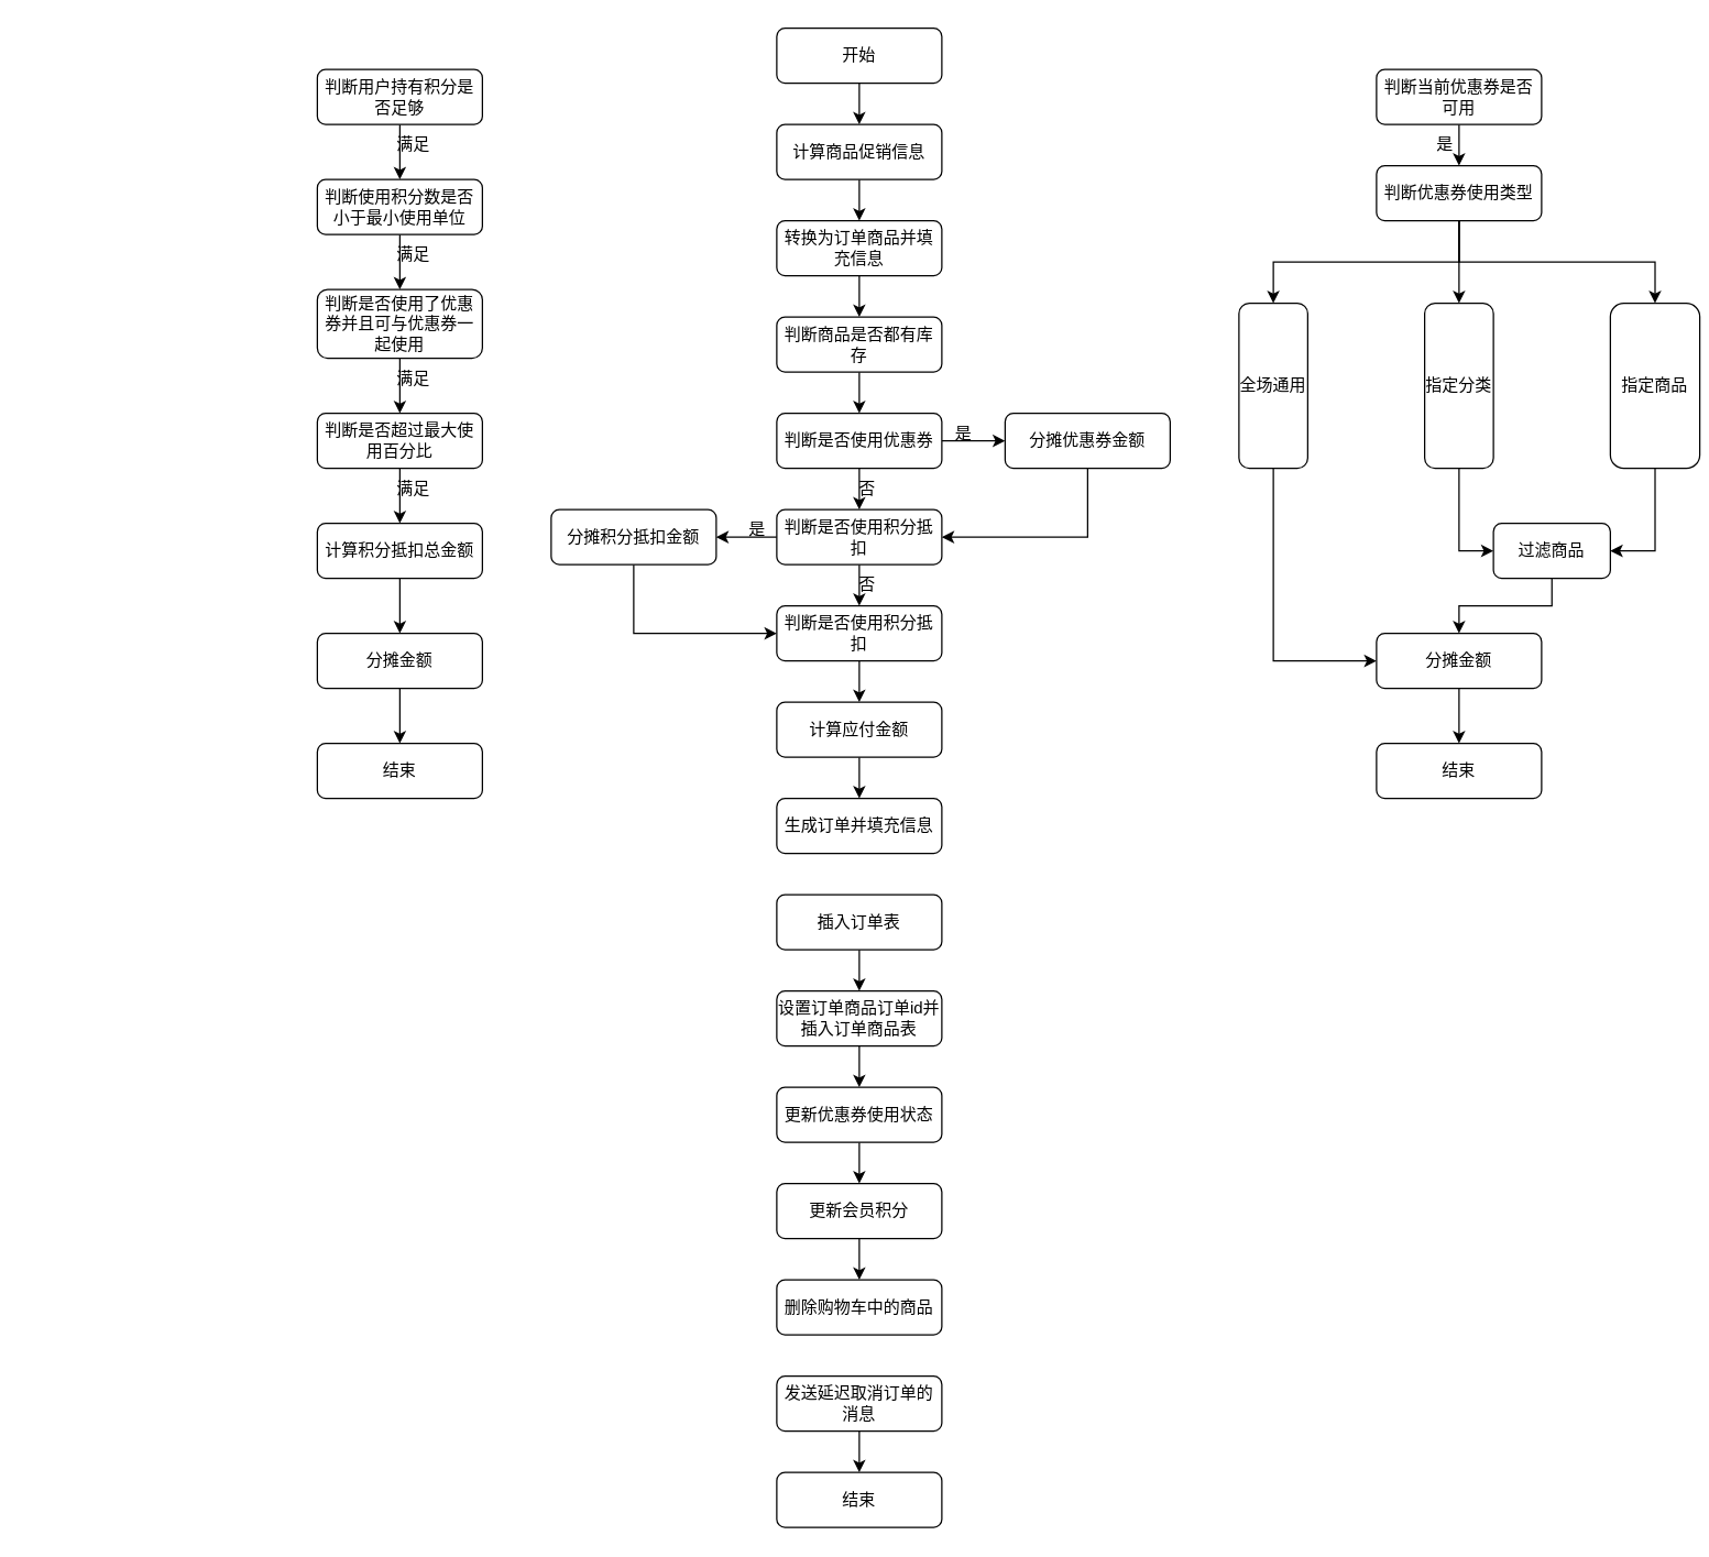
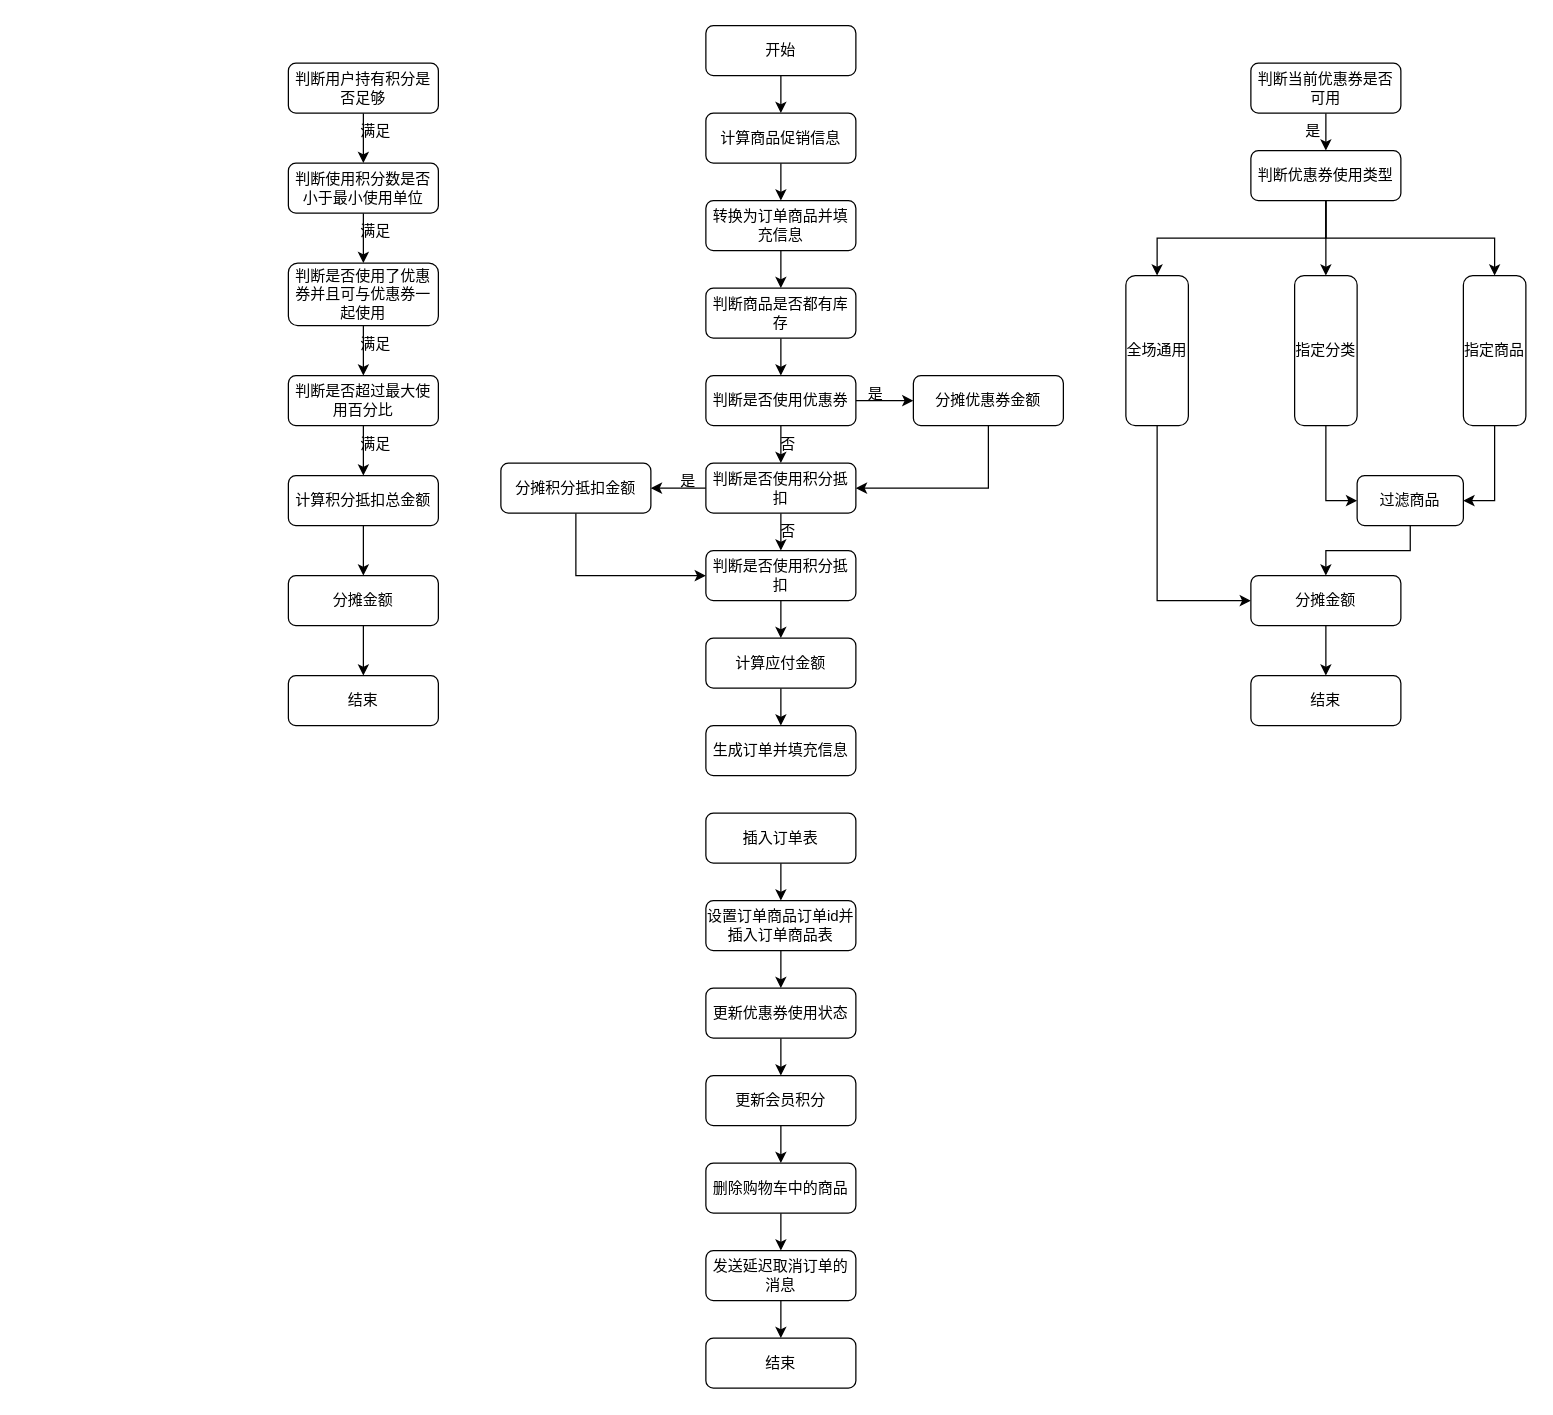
- <mxCell id="42" value="指定商品" style="rounded=1;whiteSpace=wrap;html=1;fontSize=12;glass=0;strokeWidth=1;shadow=0;" vertex="1" parent="1"><mxGeometry x="1170" y="220" width="65" height="120" as="geometry" /></mxCell>
+ <mxCell id="42" value="指定商品" style="rounded=1;whiteSpace=wrap;html=1;fontSize=12;glass=0;strokeWidth=1;shadow=0;" vertex="1" parent="1"><mxGeometry x="1170" y="220" width="50" height="120" as="geometry" /></mxCell>
+ <mxCell id="76" value="" style="edgeStyle=orthogonalEdgeStyle;rounded=0;orthogonalLoop=1;jettySize=auto;html=1;" edge="1" parent="1" source="77" target="79"><mxGeometry relative="1" as="geometry" /></mxCell>
